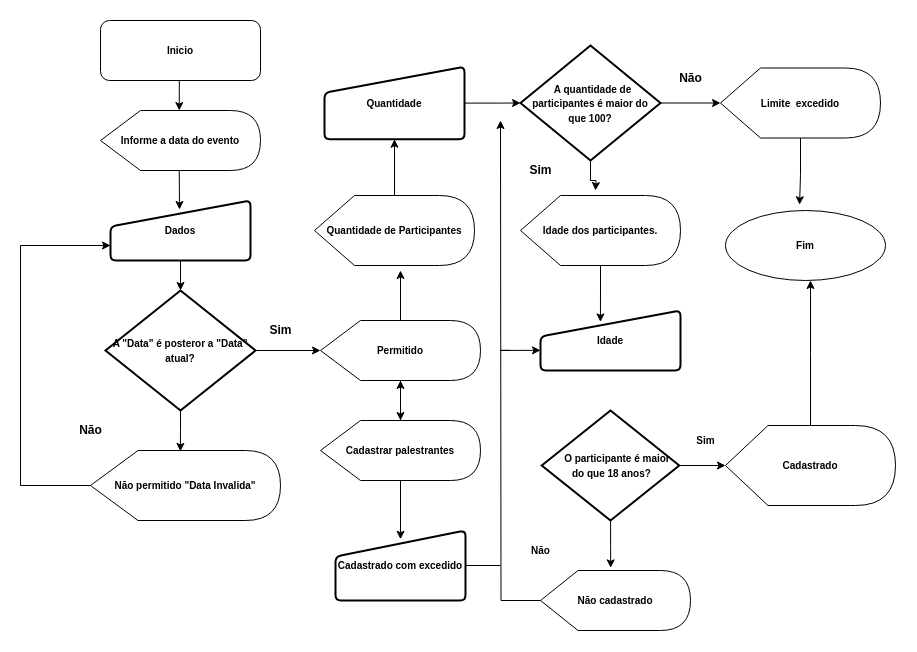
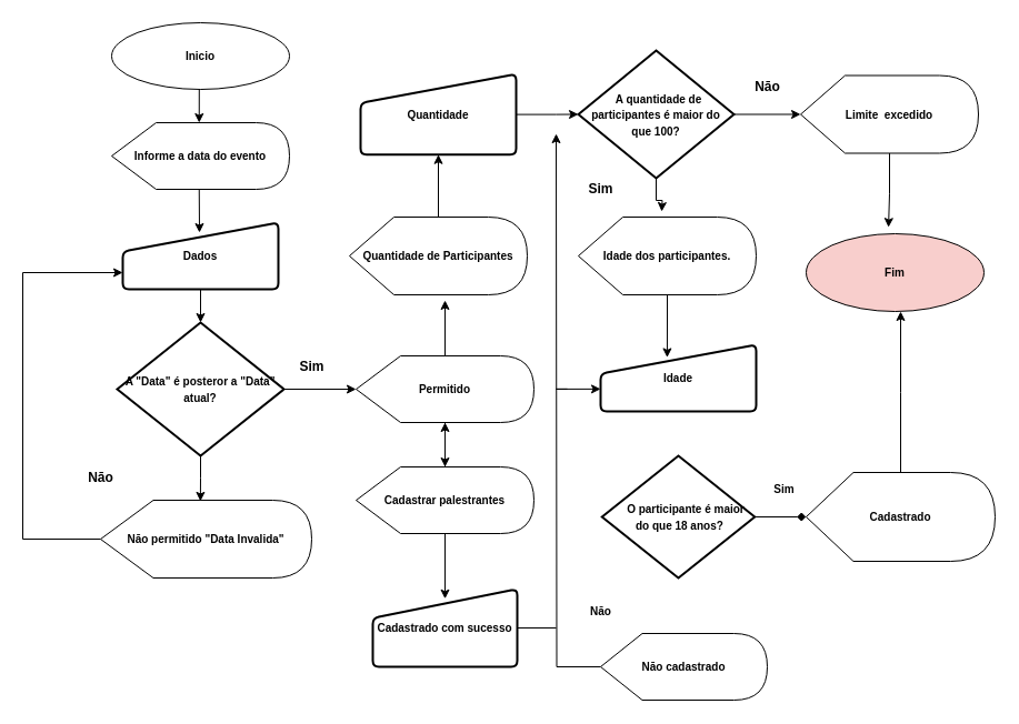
- <mxCell id="3" value="&lt;font style=&quot;vertical-align: inherit&quot;&gt;&lt;font style=&quot;vertical-align: inherit ; font-size: 10px&quot;&gt;&lt;b&gt;Inicio&lt;/b&gt;&lt;/font&gt;&lt;/font&gt;" style="whiteSpace=wrap;html=1;rounded=1;" parent="1" vertex="1"><mxGeometry x="100" y="20" width="160" height="60" as="geometry" /></mxCell>
+ <mxCell id="3" value="&lt;font style=&quot;vertical-align: inherit&quot;&gt;&lt;font style=&quot;vertical-align: inherit ; font-size: 10px&quot;&gt;&lt;b&gt;Inicio&lt;/b&gt;&lt;/font&gt;&lt;/font&gt;" style="ellipse;whiteSpace=wrap;html=1;" parent="1" vertex="1"><mxGeometry x="100" y="20" width="160" height="60" as="geometry" /></mxCell>
- <mxCell id="43" value="&lt;font style=&quot;vertical-align: inherit&quot;&gt;&lt;font style=&quot;vertical-align: inherit ; font-size: 10px&quot;&gt;&lt;b&gt;Fim&lt;/b&gt;&lt;/font&gt;&lt;/font&gt;" style="ellipse;whiteSpace=wrap;html=1;" vertex="1" parent="1"><mxGeometry x="725" y="210" width="160" height="70" as="geometry" /></mxCell>
+ <mxCell id="43" value="&lt;font style=&quot;vertical-align: inherit&quot;&gt;&lt;font style=&quot;vertical-align: inherit ; font-size: 10px&quot;&gt;&lt;b&gt;Fim&lt;/b&gt;&lt;/font&gt;&lt;/font&gt;" style="ellipse;whiteSpace=wrap;html=1;fillColor=#f8cecc;" vertex="1" parent="1"><mxGeometry x="725" y="210" width="160" height="70" as="geometry" /></mxCell>
- <mxCell id="35" style="edgeStyle=orthogonalEdgeStyle;rounded=0;orthogonalLoop=1;jettySize=auto;html=1;entryX=0;entryY=0.5;entryDx=0;entryDy=0;entryPerimeter=0;" edge="1" parent="1" source="36" target="45"><mxGeometry relative="1" as="geometry" /></mxCell>
+ <mxCell id="35" style="edgeStyle=orthogonalEdgeStyle;rounded=0;orthogonalLoop=1;jettySize=auto;html=1;entryX=0;entryY=0.5;entryDx=0;entryDy=0;entryPerimeter=0;endArrow=diamond;" edge="1" parent="1" source="36" target="45"><mxGeometry relative="1" as="geometry" /></mxCell>
- <mxCell id="34" style="edgeStyle=orthogonalEdgeStyle;rounded=0;orthogonalLoop=1;jettySize=auto;html=1;entryX=0.468;entryY=-0.044;entryDx=0;entryDy=0;entryPerimeter=0;" edge="1" parent="1" source="36" target="38"><mxGeometry relative="1" as="geometry" /></mxCell>
- <mxCell id="24" value="&lt;font style=&quot;vertical-align: inherit&quot;&gt;&lt;font style=&quot;vertical-align: inherit&quot;&gt;&lt;font style=&quot;vertical-align: inherit&quot;&gt;&lt;font style=&quot;vertical-align: inherit ; font-size: 10px&quot;&gt;&lt;b&gt;Cadastrado com excedido&lt;/b&gt;&lt;/font&gt;&lt;/font&gt;&lt;/font&gt;&lt;/font&gt;" style="html=1;strokeWidth=2;shape=manualInput;whiteSpace=wrap;rounded=1;size=26;arcSize=11;" vertex="1" parent="1"><mxGeometry x="335" y="530" width="130" height="70" as="geometry" /></mxCell>
+ <mxCell id="24" value="&lt;font style=&quot;vertical-align: inherit&quot;&gt;&lt;font style=&quot;vertical-align: inherit&quot;&gt;&lt;font style=&quot;vertical-align: inherit&quot;&gt;&lt;font style=&quot;vertical-align: inherit ; font-size: 10px&quot;&gt;&lt;b&gt;Cadastrado com sucesso&lt;/b&gt;&lt;/font&gt;&lt;/font&gt;&lt;/font&gt;&lt;/font&gt;" style="html=1;strokeWidth=2;shape=manualInput;whiteSpace=wrap;rounded=1;size=26;arcSize=11;" vertex="1" parent="1"><mxGeometry x="335" y="530" width="130" height="70" as="geometry" /></mxCell>
